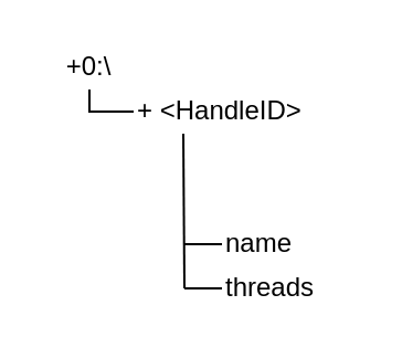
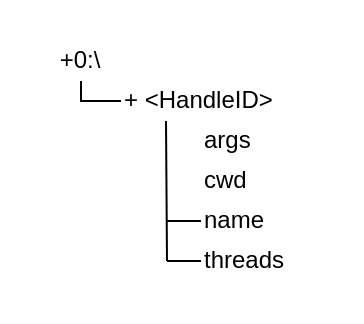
+ <mxCell id="4" value="args" style="text;html=1;strokeColor=none;fillColor=none;align=left;verticalAlign=middle;whiteSpace=wrap;rounded=0;labelPosition=center;verticalLabelPosition=middle;" vertex="1" parent="1"><mxGeometry x="100" y="60" width="40" height="20" as="geometry" /></mxCell>
+ <mxCell id="5" value="cwd" style="text;html=1;strokeColor=none;fillColor=none;align=left;verticalAlign=middle;whiteSpace=wrap;rounded=0;labelPosition=center;verticalLabelPosition=middle;" vertex="1" parent="1"><mxGeometry x="100" y="80" width="40" height="20" as="geometry" /></mxCell>
